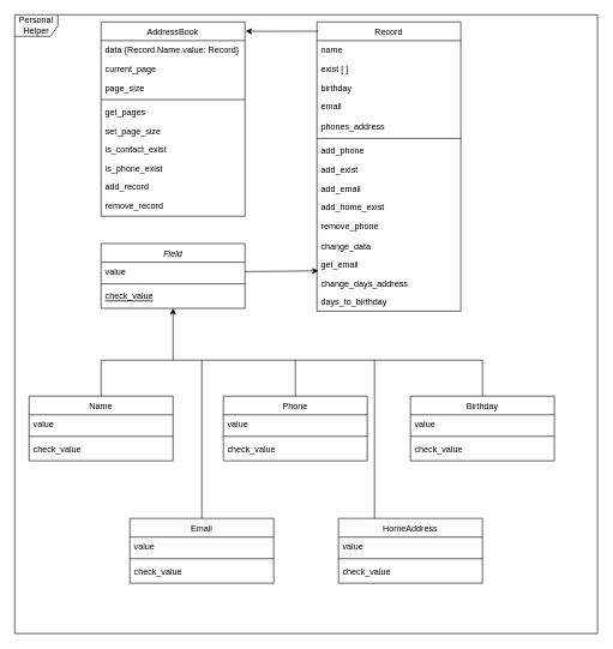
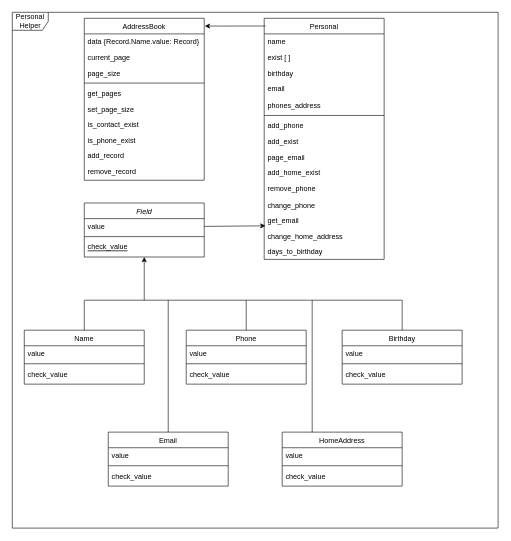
- <mxCell id="18" value="Record" style="swimlane;fontStyle=0;align=center;verticalAlign=top;childLayout=stackLayout;horizontal=1;startSize=26;horizontalStack=0;resizeParent=1;resizeLast=0;collapsible=1;marginBottom=0;rounded=0;shadow=0;strokeWidth=1;" parent="1" vertex="1"><mxGeometry x="440" y="30" width="200" height="402" as="geometry"><mxRectangle x="550" y="140" width="160" height="26" as="alternateBounds" /></mxGeometry></mxCell>
+ <mxCell id="18" value="Personal" style="swimlane;fontStyle=0;align=center;verticalAlign=top;childLayout=stackLayout;horizontal=1;startSize=26;horizontalStack=0;resizeParent=1;resizeLast=0;collapsible=1;marginBottom=0;rounded=0;shadow=0;strokeWidth=1;" parent="1" vertex="1"><mxGeometry x="440" y="30" width="200" height="402" as="geometry"><mxRectangle x="550" y="140" width="160" height="26" as="alternateBounds" /></mxGeometry></mxCell>
- <mxCell id="27" value="add_email" style="text;align=left;verticalAlign=top;spacingLeft=4;spacingRight=4;overflow=hidden;rotatable=0;points=[[0,0.5],[1,0.5]];portConstraint=eastwest;" parent="18" vertex="1"><mxGeometry y="218" width="200" height="26" as="geometry" /></mxCell>
+ <mxCell id="27" value="page_email" style="text;align=left;verticalAlign=top;spacingLeft=4;spacingRight=4;overflow=hidden;rotatable=0;points=[[0,0.5],[1,0.5]];portConstraint=eastwest;" parent="18" vertex="1"><mxGeometry y="218" width="200" height="26" as="geometry" /></mxCell>
- <mxCell id="30" value="change_data" style="text;align=left;verticalAlign=top;spacingLeft=4;spacingRight=4;overflow=hidden;rotatable=0;points=[[0,0.5],[1,0.5]];portConstraint=eastwest;" parent="18" vertex="1"><mxGeometry y="298" width="200" height="26" as="geometry" /></mxCell>
+ <mxCell id="30" value="change_phone" style="text;align=left;verticalAlign=top;spacingLeft=4;spacingRight=4;overflow=hidden;rotatable=0;points=[[0,0.5],[1,0.5]];portConstraint=eastwest;" parent="18" vertex="1"><mxGeometry y="298" width="200" height="26" as="geometry" /></mxCell>
- <mxCell id="32" value="change_days_address" style="text;align=left;verticalAlign=top;spacingLeft=4;spacingRight=4;overflow=hidden;rotatable=0;points=[[0,0.5],[1,0.5]];portConstraint=eastwest;" parent="18" vertex="1"><mxGeometry y="350" width="200" height="26" as="geometry" /></mxCell>
+ <mxCell id="32" value="change_home_address" style="text;align=left;verticalAlign=top;spacingLeft=4;spacingRight=4;overflow=hidden;rotatable=0;points=[[0,0.5],[1,0.5]];portConstraint=eastwest;" parent="18" vertex="1"><mxGeometry y="350" width="200" height="26" as="geometry" /></mxCell>
